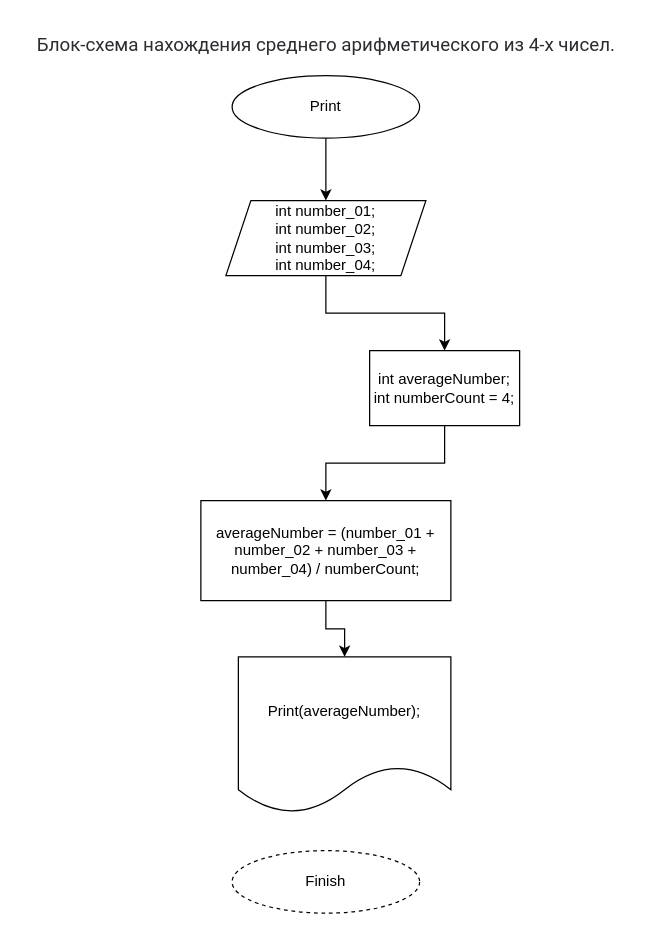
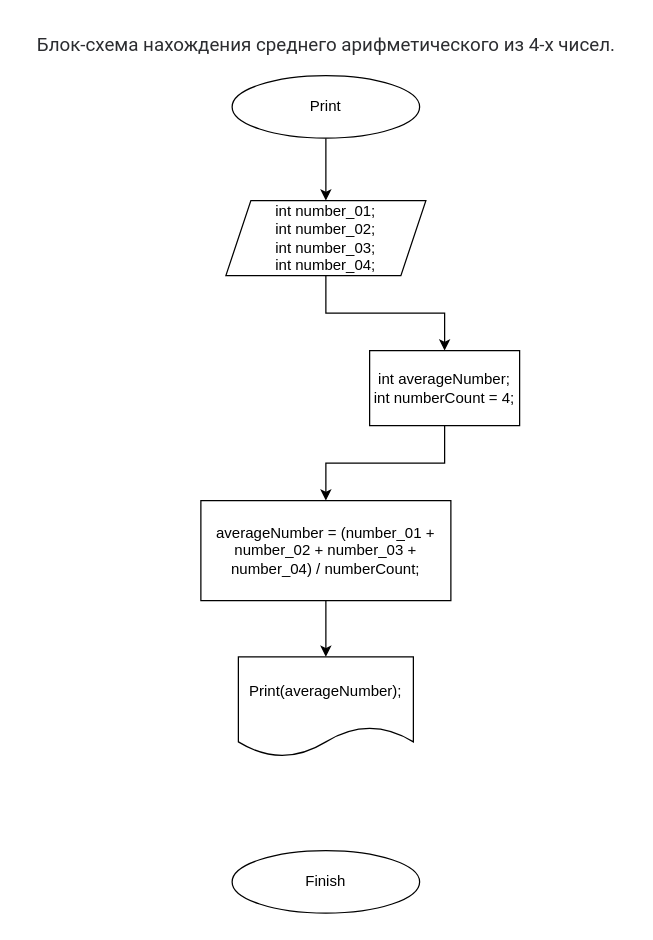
- <mxCell id="12" value="Print(averageNumber);" style="shape=document;whiteSpace=wrap;html=1;boundedLbl=1;" vertex="1" parent="1"><mxGeometry x="190" y="525" width="170" height="125" as="geometry" /></mxCell>
+ <mxCell id="12" value="Print(averageNumber);" style="shape=document;whiteSpace=wrap;html=1;boundedLbl=1;" vertex="1" parent="1"><mxGeometry x="190" y="525" width="140" height="80" as="geometry" /></mxCell>
- <mxCell id="5" value="Finish" style="ellipse;whiteSpace=wrap;html=1;dashed=1;" vertex="1" parent="1"><mxGeometry x="185" y="680" width="150" height="50" as="geometry" /></mxCell>
+ <mxCell id="5" value="Finish" style="ellipse;whiteSpace=wrap;html=1;" vertex="1" parent="1"><mxGeometry x="185" y="680" width="150" height="50" as="geometry" /></mxCell>
